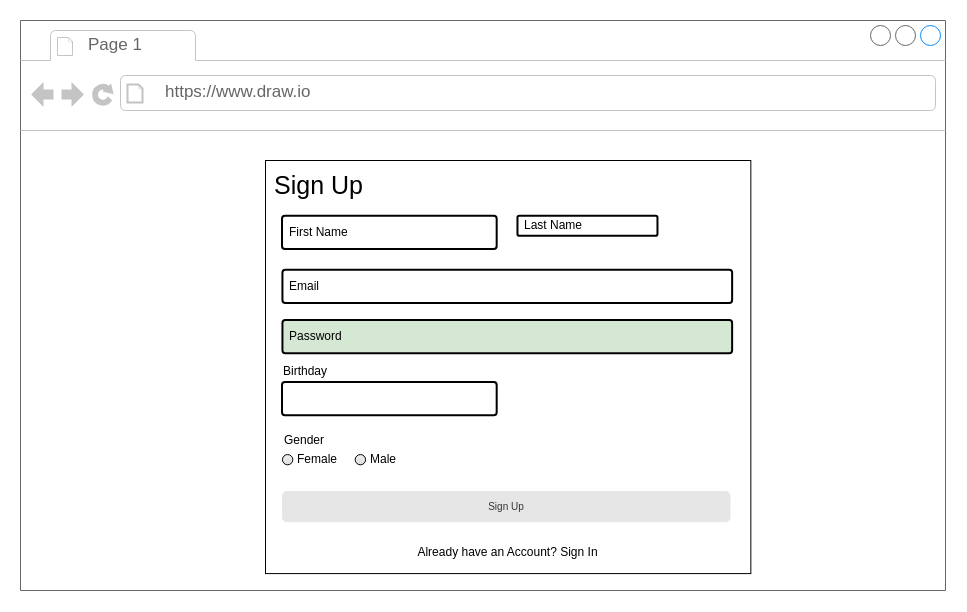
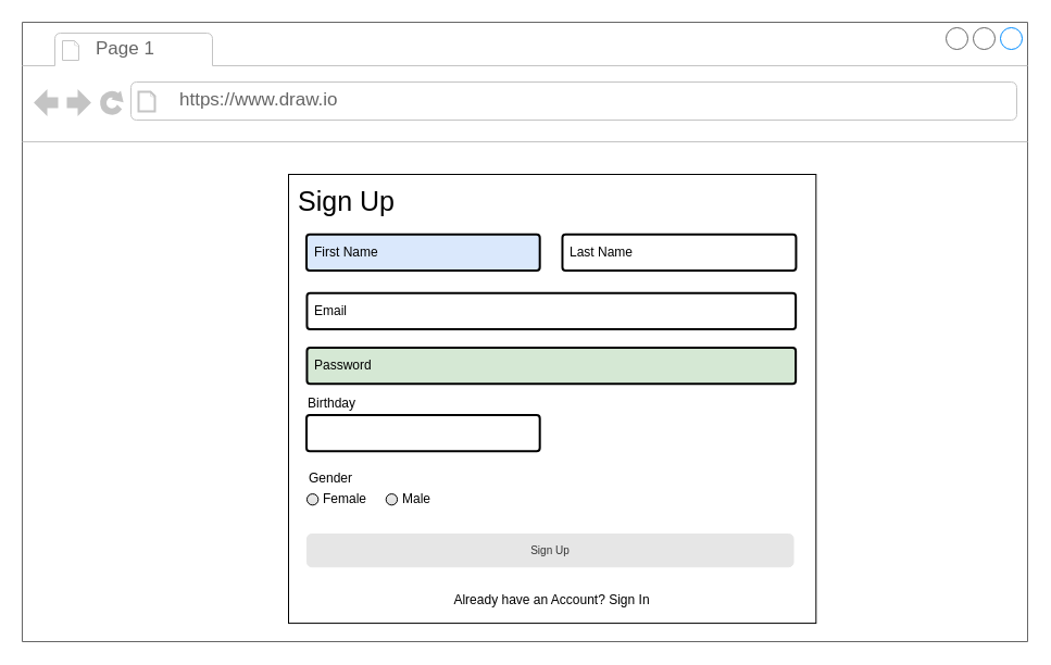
- <mxCell id="9" value="Last Name" style="rounded=1;arcSize=9;align=left;spacingLeft=5;strokeColor=#000000;html=1;strokeWidth=2;fontSize=12" vertex="1" parent="2"><mxGeometry x="496.966" y="195.26" width="140" height="20" as="geometry" /></mxCell>
+ <mxCell id="9" value="Last Name" style="rounded=1;arcSize=9;align=left;spacingLeft=5;strokeColor=#000000;html=1;strokeWidth=2;fontSize=12" vertex="1" parent="2"><mxGeometry x="496.966" y="195.26" width="214.973" height="33.246" as="geometry" /></mxCell>
- <mxCell id="6" value="First Name" style="rounded=1;arcSize=9;align=left;spacingLeft=5;strokeColor=#000000;html=1;strokeWidth=2;fontSize=12" vertex="1" parent="2"><mxGeometry x="261.509" y="195.26" width="214.667" height="33.246" as="geometry" /></mxCell>
+ <mxCell id="6" value="First Name" style="rounded=1;arcSize=9;align=left;spacingLeft=5;strokeColor=#000000;html=1;strokeWidth=2;fontSize=12;fillColor=#dae8fc;" vertex="1" parent="2"><mxGeometry x="261.509" y="195.26" width="214.667" height="33.246" as="geometry" /></mxCell>
